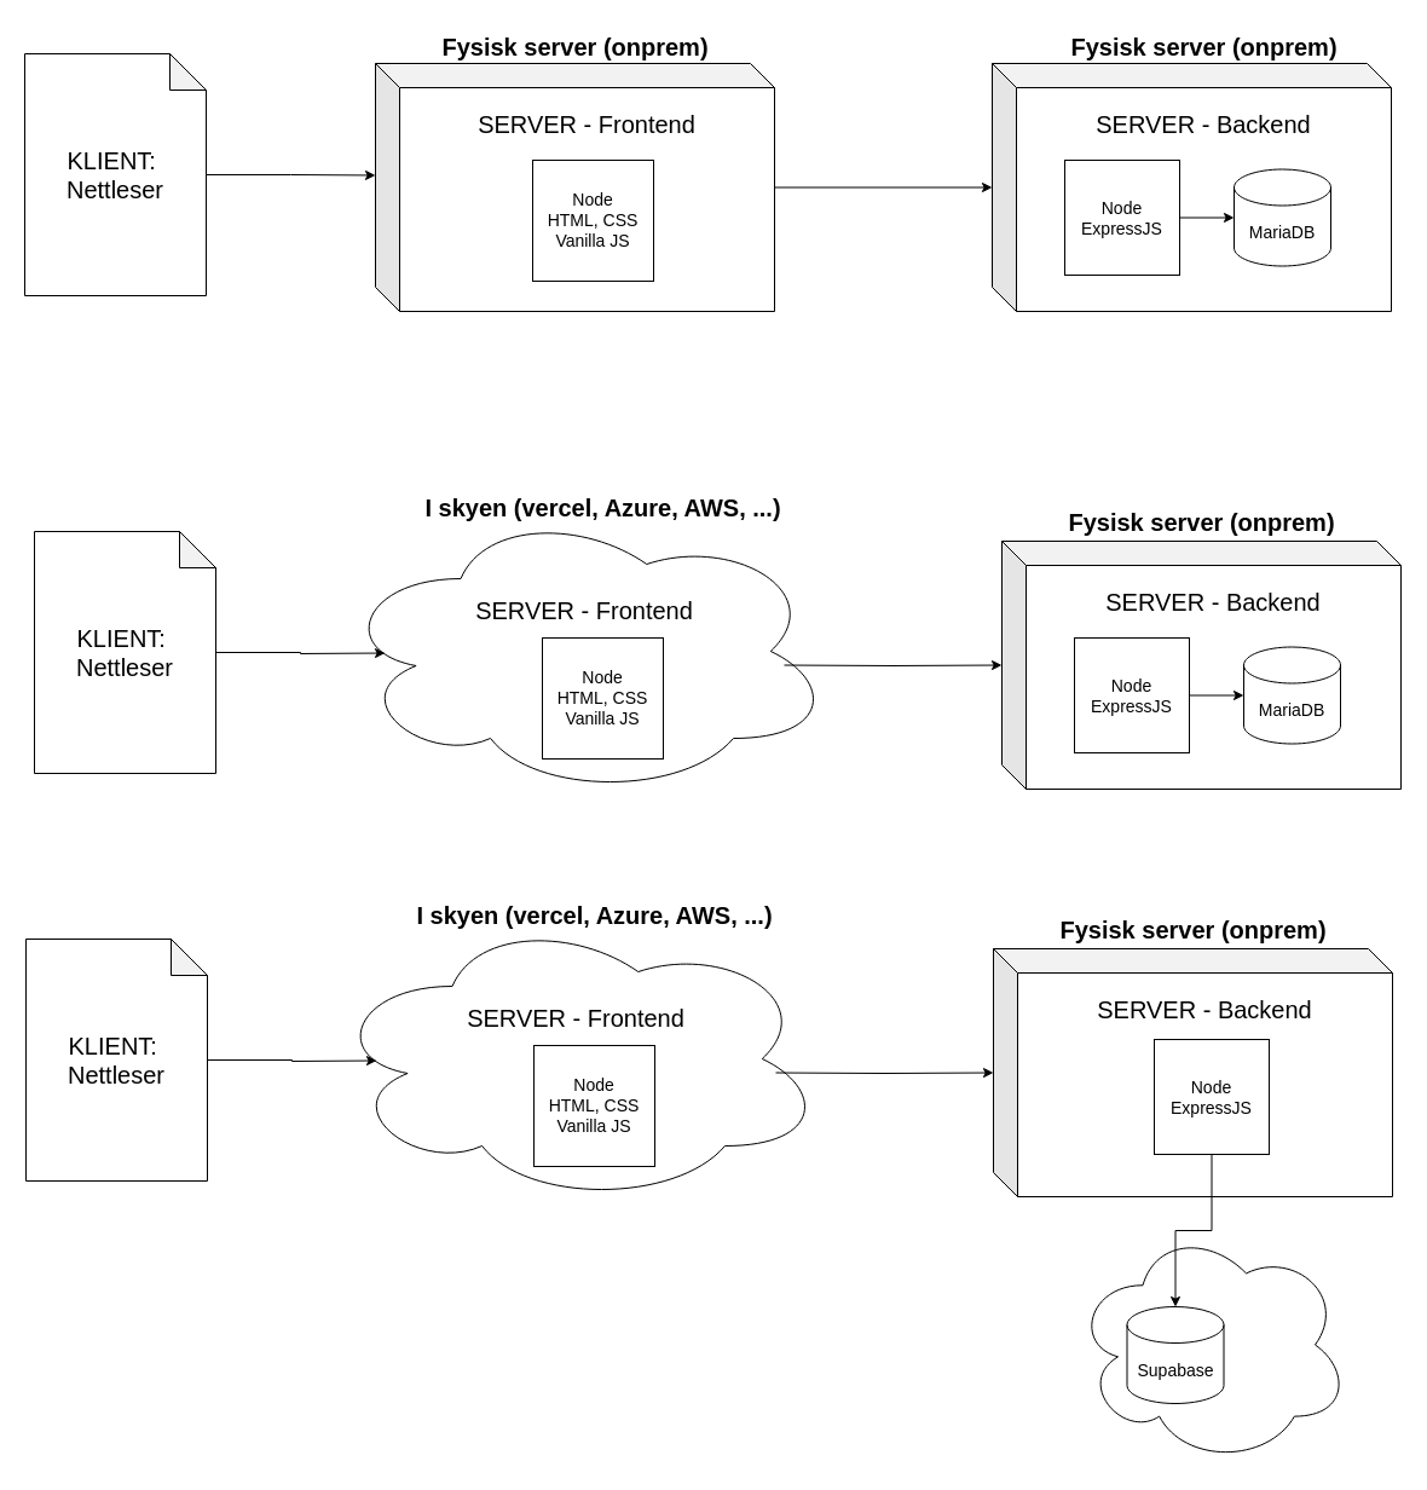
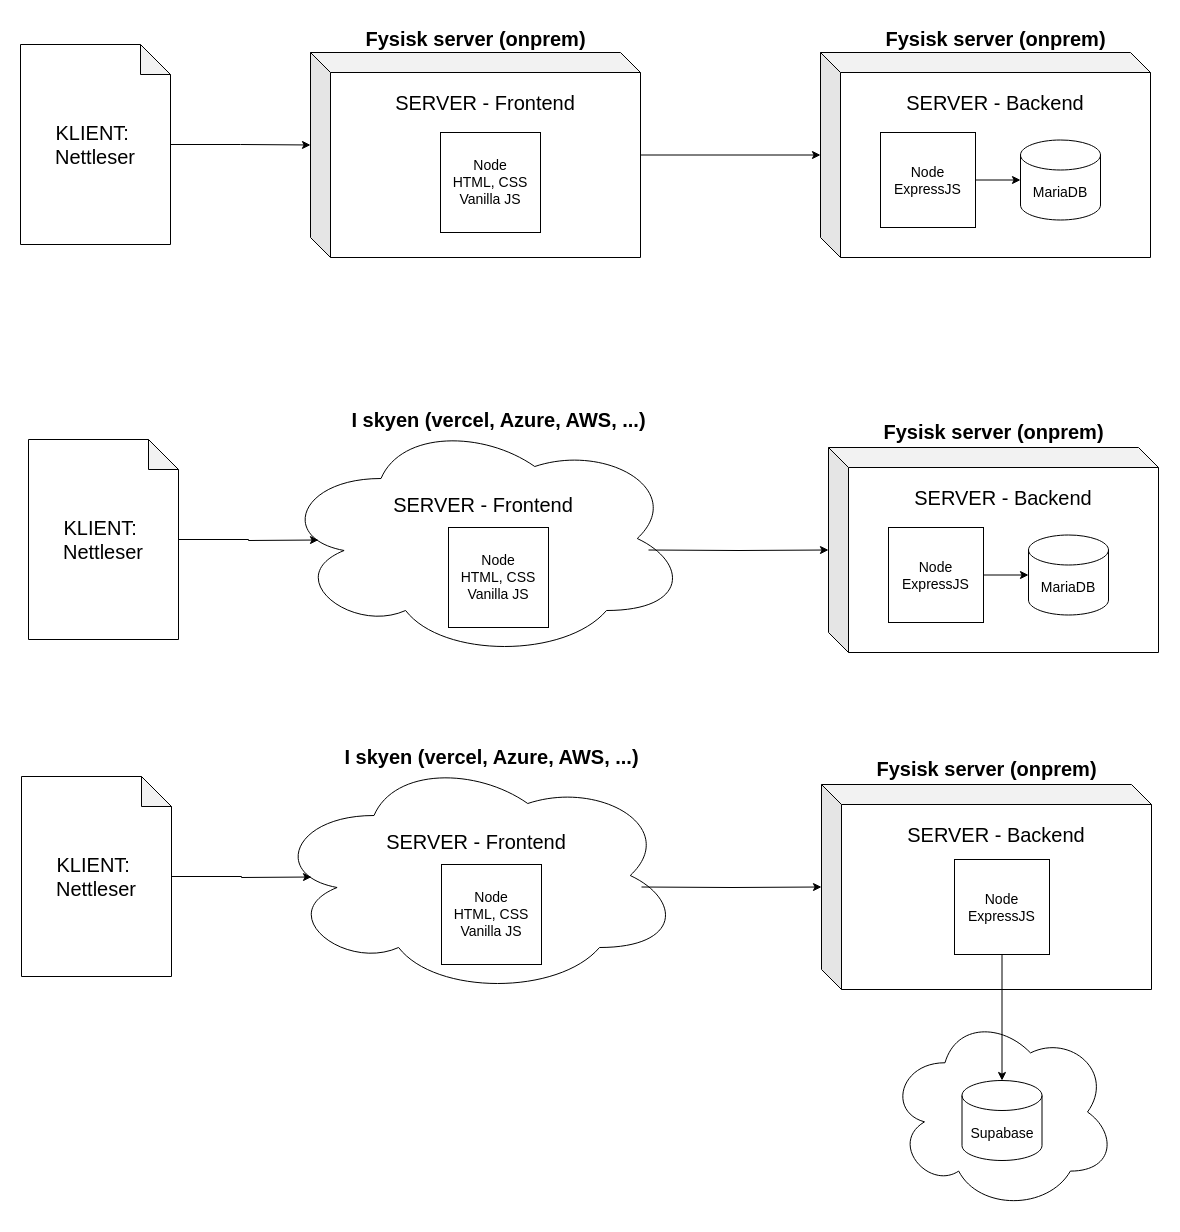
- <mxCell id="38" value="Supabase" style="shape=cylinder3;whiteSpace=wrap;html=1;boundedLbl=1;backgroundOutline=1;size=15;fontSize=14;" vertex="1" parent="1"><mxGeometry x="931.5" y="1080" width="80" height="80" as="geometry" /></mxCell>
+ <mxCell id="38" value="Supabase" style="shape=cylinder3;whiteSpace=wrap;html=1;boundedLbl=1;backgroundOutline=1;size=15;fontSize=14;" vertex="1" parent="1"><mxGeometry x="961.5" y="1080" width="80" height="80" as="geometry" /></mxCell>
